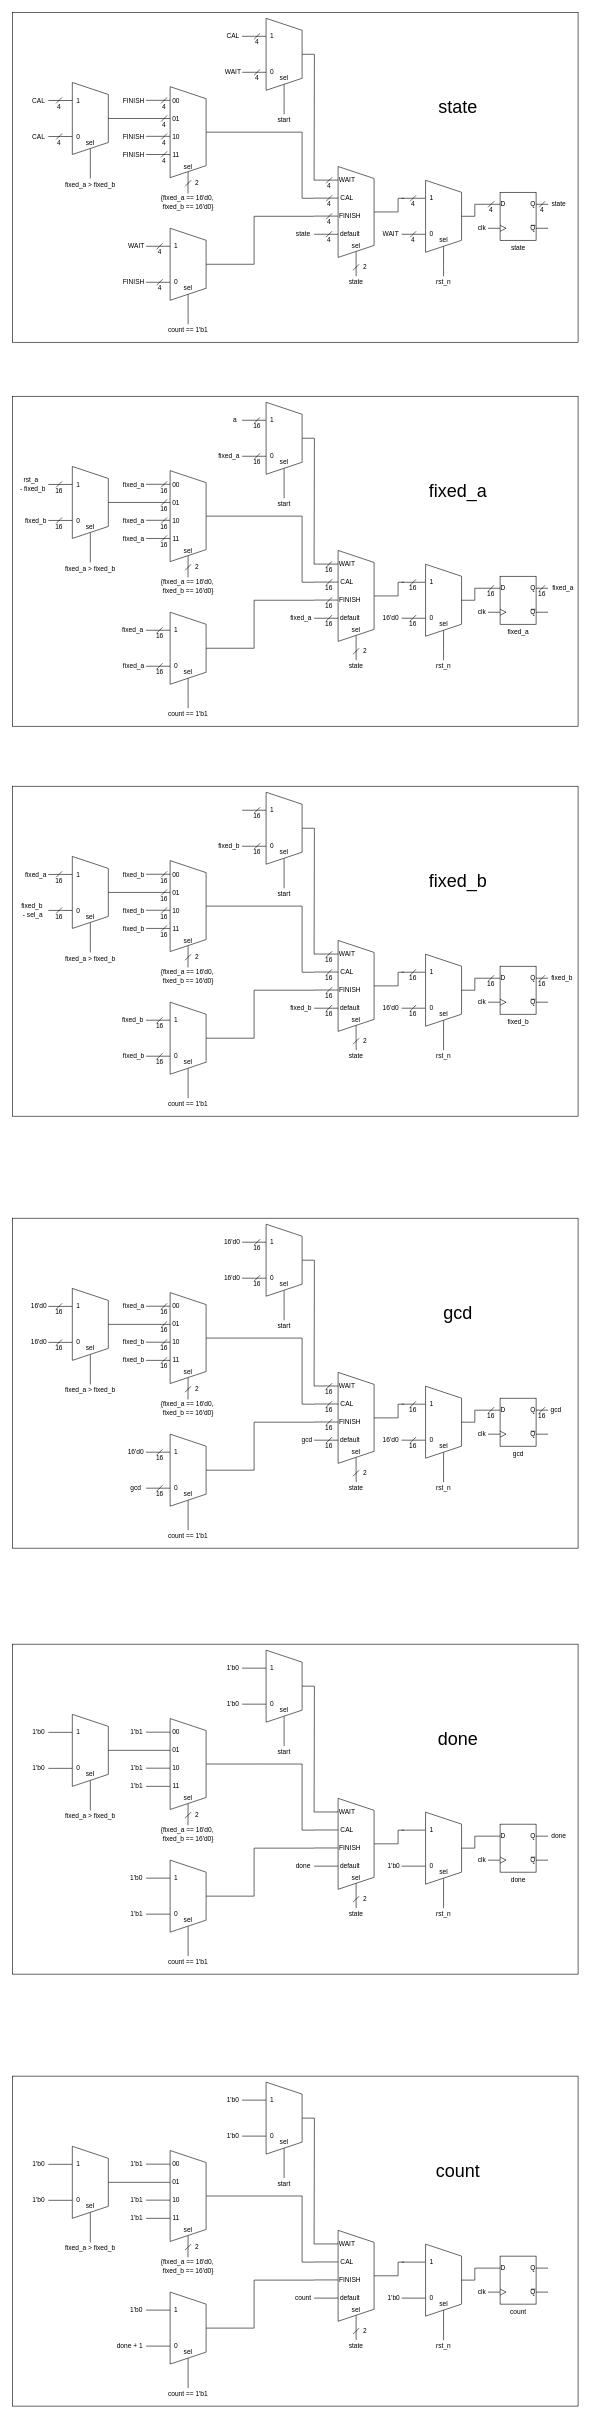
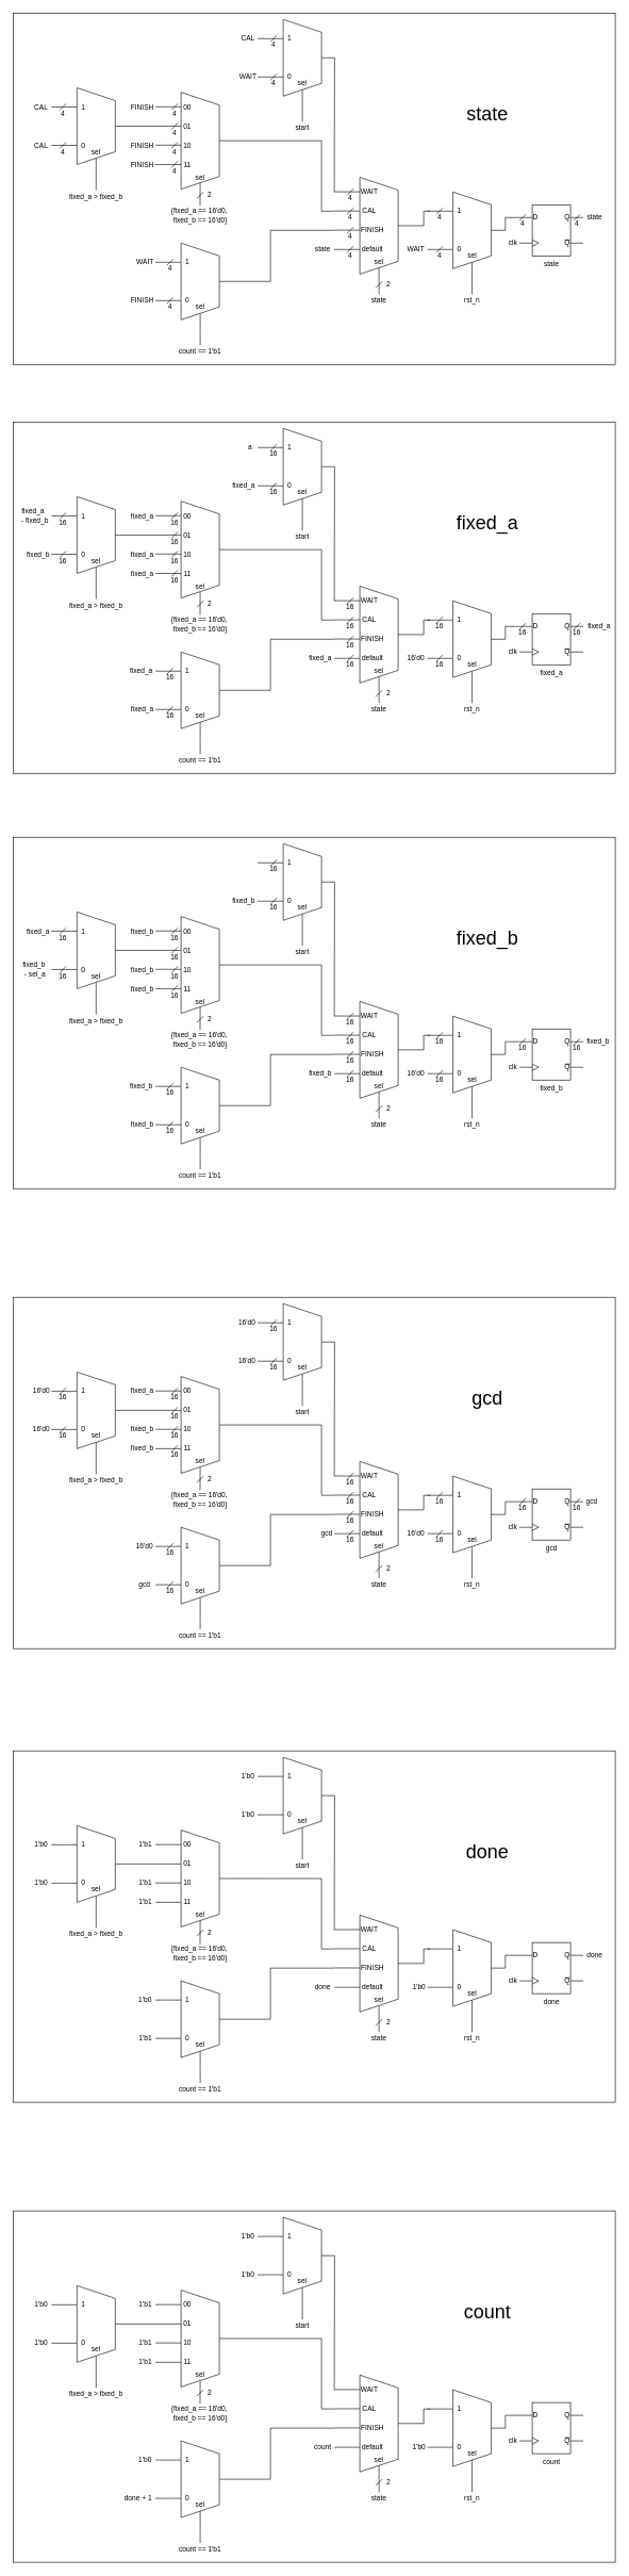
- <mxCell id="187" value="rst_a&amp;nbsp;&amp;nbsp;&lt;br&gt;- fixed_b" style="text;html=1;strokeColor=none;fillColor=none;align=center;verticalAlign=middle;whiteSpace=wrap;rounded=0;fontSize=11;fontFamily=Helvetica;fontColor=default;container=0;" vertex="1" parent="1"><mxGeometry x="30" y="797" width="49" height="20" as="geometry" /></mxCell>
+ <mxCell id="187" value="fixed_a&amp;nbsp;&amp;nbsp;&lt;br&gt;- fixed_b" style="text;html=1;strokeColor=none;fillColor=none;align=center;verticalAlign=middle;whiteSpace=wrap;rounded=0;fontSize=11;fontFamily=Helvetica;fontColor=default;container=0;" vertex="1" parent="1"><mxGeometry x="30" y="797" width="49" height="20" as="geometry" /></mxCell>
